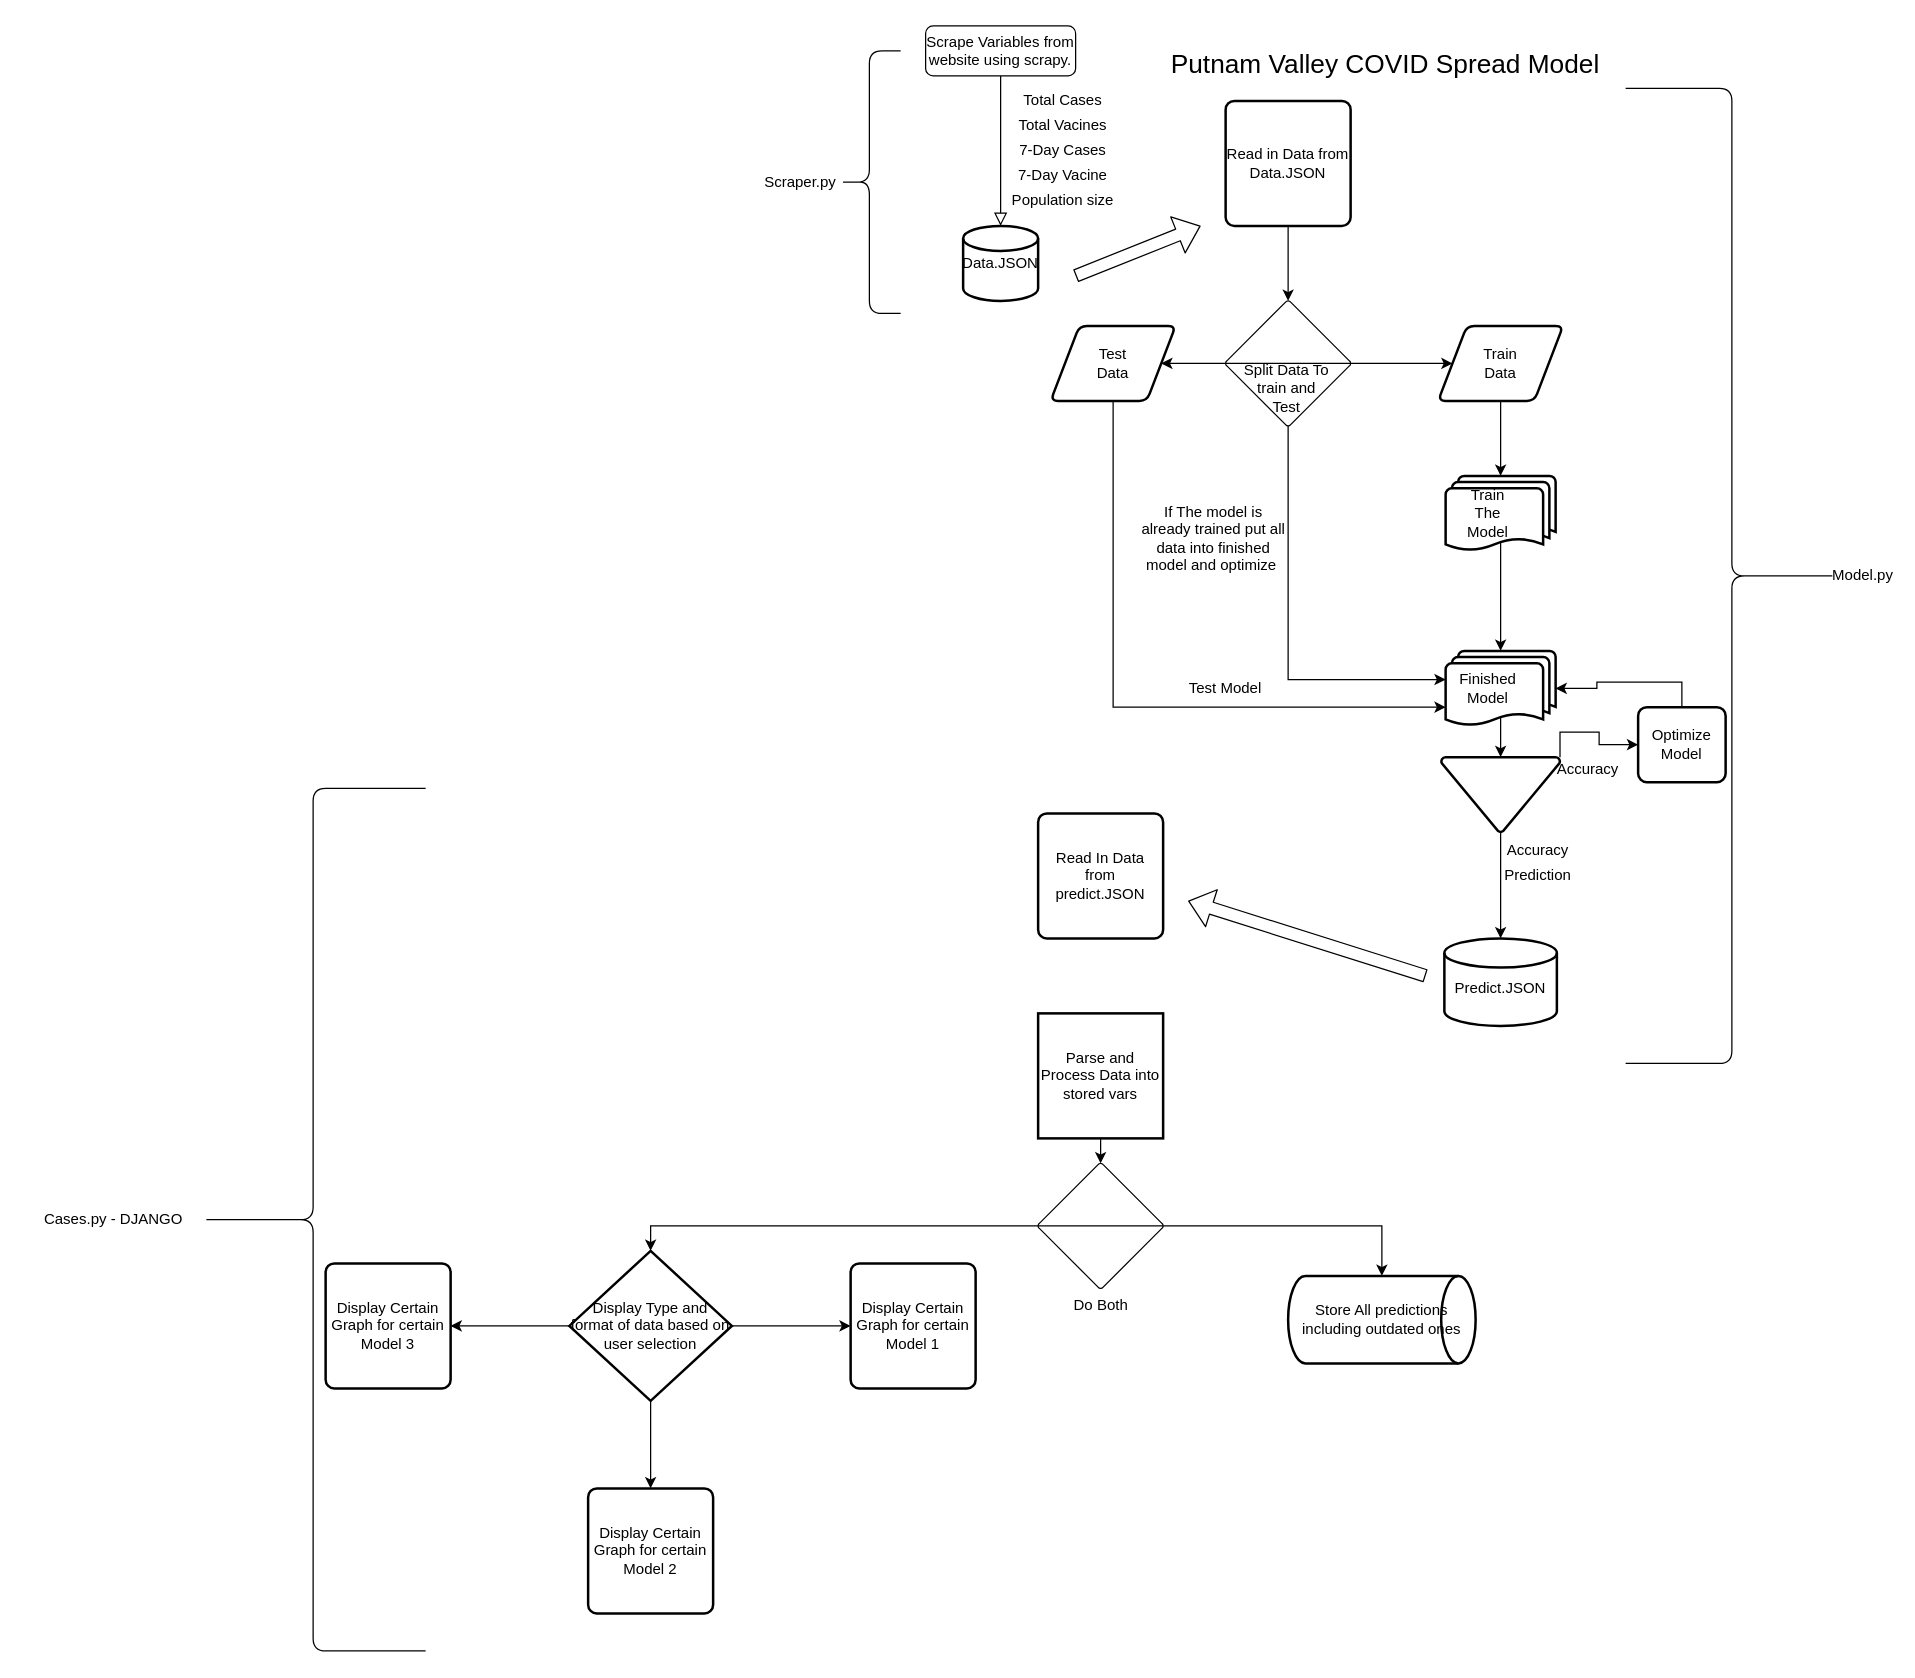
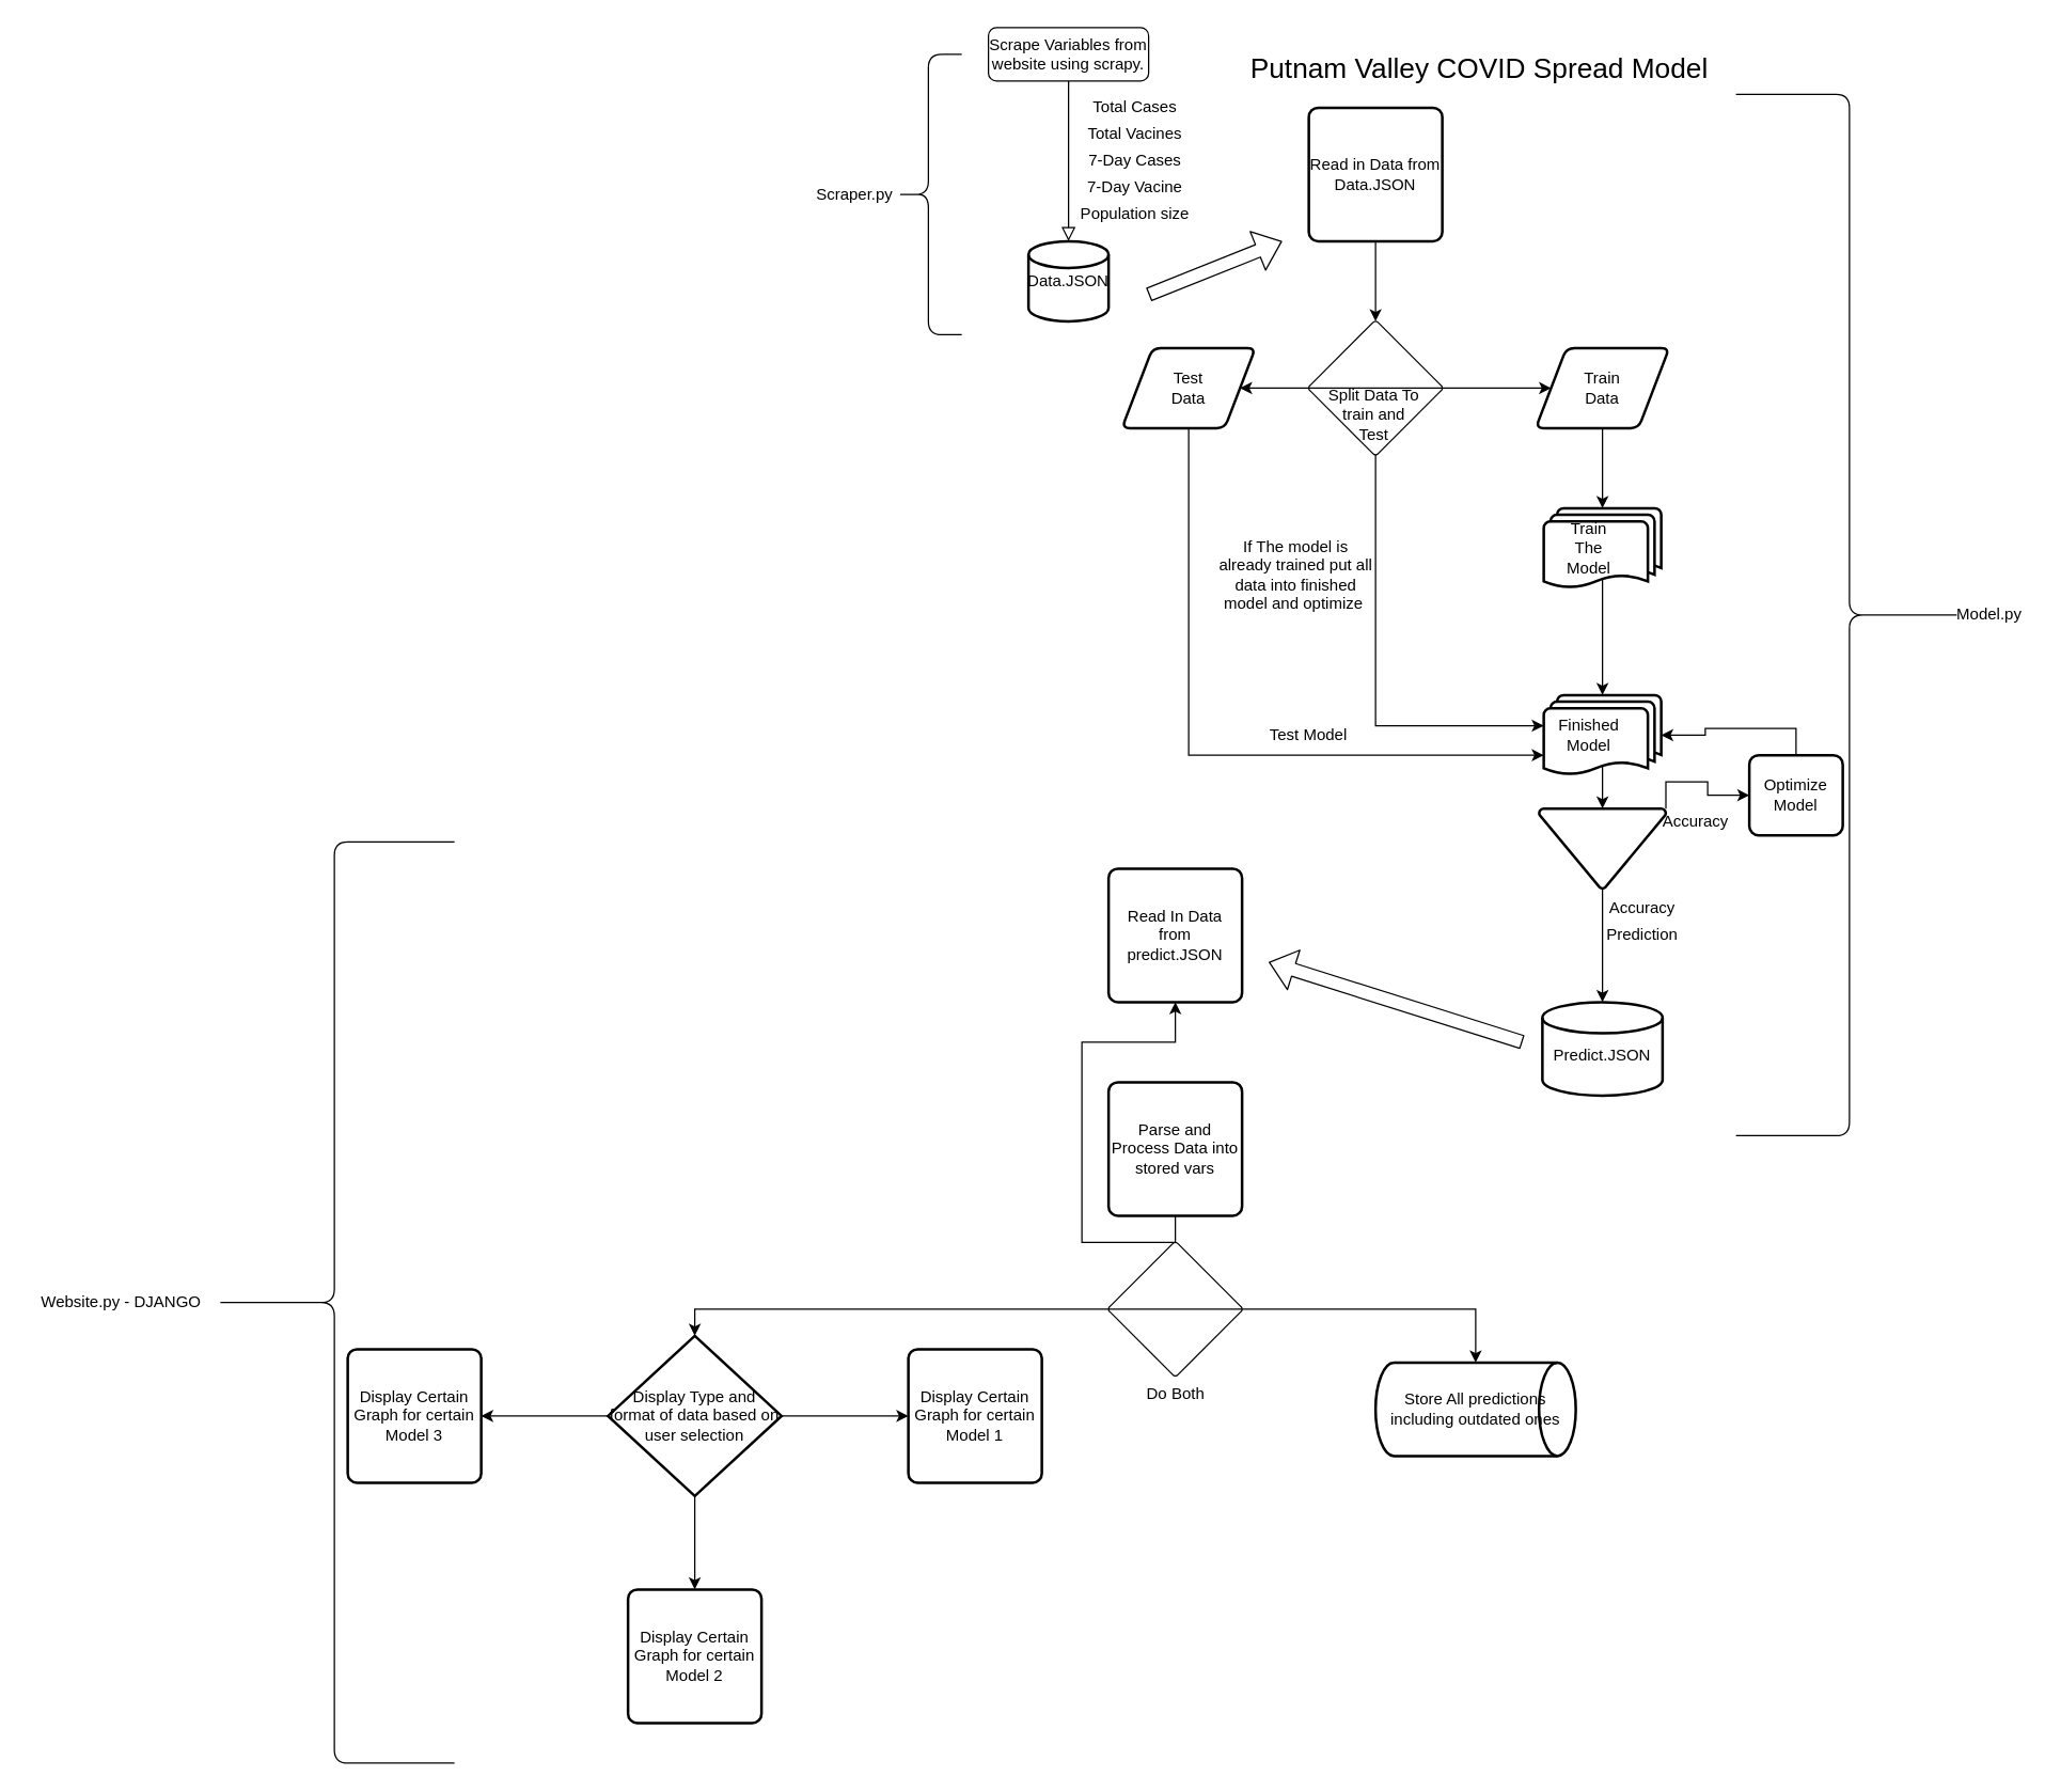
- <mxCell id="52" value="Parse and Process Data into stored vars" style="whiteSpace=wrap;html=1;absoluteArcSize=1;arcSize=14;strokeWidth=2;rounded=0;" vertex="1" parent="1"><mxGeometry x="830" y="810" width="100" height="100" as="geometry" /></mxCell>
+ <mxCell id="52" value="Parse and Process Data into stored vars" style="rounded=1;whiteSpace=wrap;html=1;absoluteArcSize=1;arcSize=14;strokeWidth=2;" vertex="1" parent="1"><mxGeometry x="830" y="810" width="100" height="100" as="geometry" /></mxCell>
- <mxCell id="51" style="edgeStyle=orthogonalEdgeStyle;rounded=0;orthogonalLoop=1;jettySize=auto;html=1;exitX=0.5;exitY=1;exitDx=0;exitDy=0;entryX=0.5;entryY=0;entryDx=0;entryDy=0;entryPerimeter=0;" edge="1" parent="1" source="52" target="63"><mxGeometry relative="1" as="geometry" /></mxCell>
+ <mxCell id="51" style="edgeStyle=orthogonalEdgeStyle;rounded=0;orthogonalLoop=1;jettySize=auto;html=1;exitX=0.5;exitY=1;exitDx=0;exitDy=0;" edge="1" parent="1" source="52" target="50"><mxGeometry relative="1" as="geometry" /></mxCell>
- <mxCell id="65" value="Cases.py - DJANGO" style="text;html=1;align=center;verticalAlign=middle;resizable=0;points=[];autosize=1;" vertex="1" parent="1"><mxGeometry x="20" y="965" width="140" height="20" as="geometry" /></mxCell>
+ <mxCell id="65" value="Website.py - DJANGO" style="text;html=1;align=center;verticalAlign=middle;resizable=0;points=[];autosize=1;" vertex="1" parent="1"><mxGeometry x="20" y="965" width="140" height="20" as="geometry" /></mxCell>
